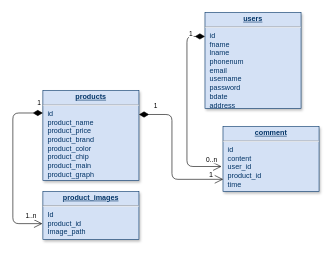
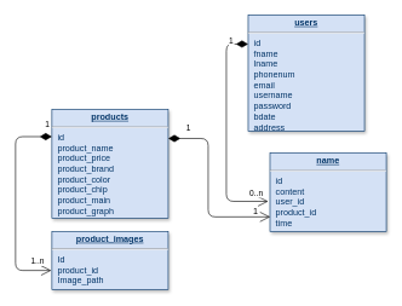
- <mxCell id="3" value="&lt;p style=&quot;margin: 0px ; margin-top: 4px ; text-align: center ; text-decoration: underline&quot;&gt;&lt;strong&gt;comment&lt;/strong&gt;&lt;/p&gt;&lt;hr&gt;&lt;p style=&quot;margin: 0px ; margin-left: 8px&quot;&gt;id&lt;/p&gt;&lt;p style=&quot;margin: 0px ; margin-left: 8px&quot;&gt;content&lt;/p&gt;&lt;p style=&quot;margin: 0px ; margin-left: 8px&quot;&gt;user_id&lt;/p&gt;&lt;p style=&quot;margin: 0px ; margin-left: 8px&quot;&gt;product_id&lt;/p&gt;&lt;p style=&quot;margin: 0px ; margin-left: 8px&quot;&gt;time&lt;/p&gt;&lt;p style=&quot;margin: 0px ; margin-left: 8px&quot;&gt;&lt;br&gt;&lt;/p&gt;" style="verticalAlign=top;align=left;overflow=fill;fontSize=12;fontFamily=Helvetica;html=1;strokeColor=#003366;shadow=1;fillColor=#D4E1F5;fontColor=#003366" parent="1" vertex="1"><mxGeometry x="370.94" y="210" width="160" height="108.36" as="geometry" /></mxCell>
+ <mxCell id="3" value="&lt;p style=&quot;margin: 0px ; margin-top: 4px ; text-align: center ; text-decoration: underline&quot;&gt;&lt;strong&gt;name&lt;/strong&gt;&lt;/p&gt;&lt;hr&gt;&lt;p style=&quot;margin: 0px ; margin-left: 8px&quot;&gt;id&lt;/p&gt;&lt;p style=&quot;margin: 0px ; margin-left: 8px&quot;&gt;content&lt;/p&gt;&lt;p style=&quot;margin: 0px ; margin-left: 8px&quot;&gt;user_id&lt;/p&gt;&lt;p style=&quot;margin: 0px ; margin-left: 8px&quot;&gt;product_id&lt;/p&gt;&lt;p style=&quot;margin: 0px ; margin-left: 8px&quot;&gt;time&lt;/p&gt;&lt;p style=&quot;margin: 0px ; margin-left: 8px&quot;&gt;&lt;br&gt;&lt;/p&gt;" style="verticalAlign=top;align=left;overflow=fill;fontSize=12;fontFamily=Helvetica;html=1;strokeColor=#003366;shadow=1;fillColor=#D4E1F5;fontColor=#003366" parent="1" vertex="1"><mxGeometry x="370.94" y="210" width="160" height="108.36" as="geometry" /></mxCell>
